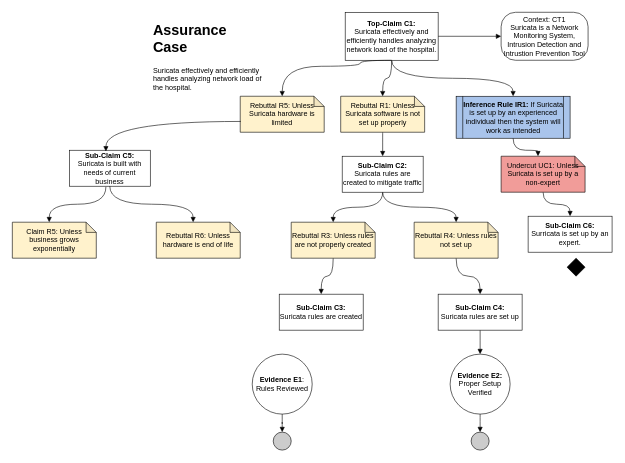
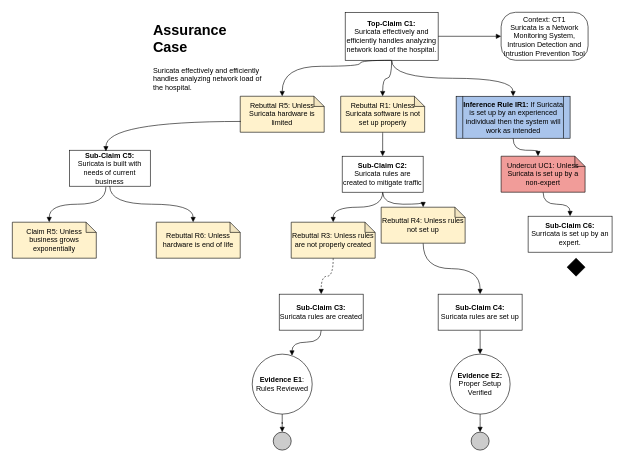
- <mxCell id="16" value="Rebuttal R4: Unless rules not set up" style="shape=note;whiteSpace=wrap;html=1;backgroundOutline=1;darkOpacity=0.05;size=17;fillColor=#FFF2CC;" parent="1" vertex="1"><mxGeometry x="690" y="370" width="140" height="60" as="geometry" /></mxCell>
+ <mxCell id="16" value="Rebuttal R4: Unless rules not set up" style="shape=note;whiteSpace=wrap;html=1;backgroundOutline=1;darkOpacity=0.05;size=17;fillColor=#FFF2CC;" parent="1" vertex="1"><mxGeometry x="635" y="345" width="140" height="60" as="geometry" /></mxCell>
- <mxCell id="13" style="edgeStyle=orthogonalEdgeStyle;curved=1;rounded=0;orthogonalLoop=1;jettySize=auto;html=1;exitX=0.5;exitY=1;exitDx=0;exitDy=0;exitPerimeter=0;entryX=0.5;entryY=0;entryDx=0;entryDy=0;endArrow=block;endFill=1;" parent="1" source="14" target="18" edge="1"><mxGeometry relative="1" as="geometry" /></mxCell>
+ <mxCell id="13" style="edgeStyle=orthogonalEdgeStyle;curved=1;rounded=0;orthogonalLoop=1;jettySize=auto;html=1;exitX=0.5;exitY=1;exitDx=0;exitDy=0;exitPerimeter=0;entryX=0.5;entryY=0;entryDx=0;entryDy=0;endArrow=block;endFill=1;dashed=1;" parent="1" source="14" target="18" edge="1"><mxGeometry relative="1" as="geometry" /></mxCell>
+ <mxCell id="17" style="edgeStyle=orthogonalEdgeStyle;curved=1;rounded=0;orthogonalLoop=1;jettySize=auto;html=1;exitX=0.5;exitY=1;exitDx=0;exitDy=0;entryX=0.663;entryY=0.025;entryDx=0;entryDy=0;entryPerimeter=0;endArrow=block;endFill=1;" parent="1" source="18" target="22" edge="1"><mxGeometry relative="1" as="geometry" /></mxCell>
